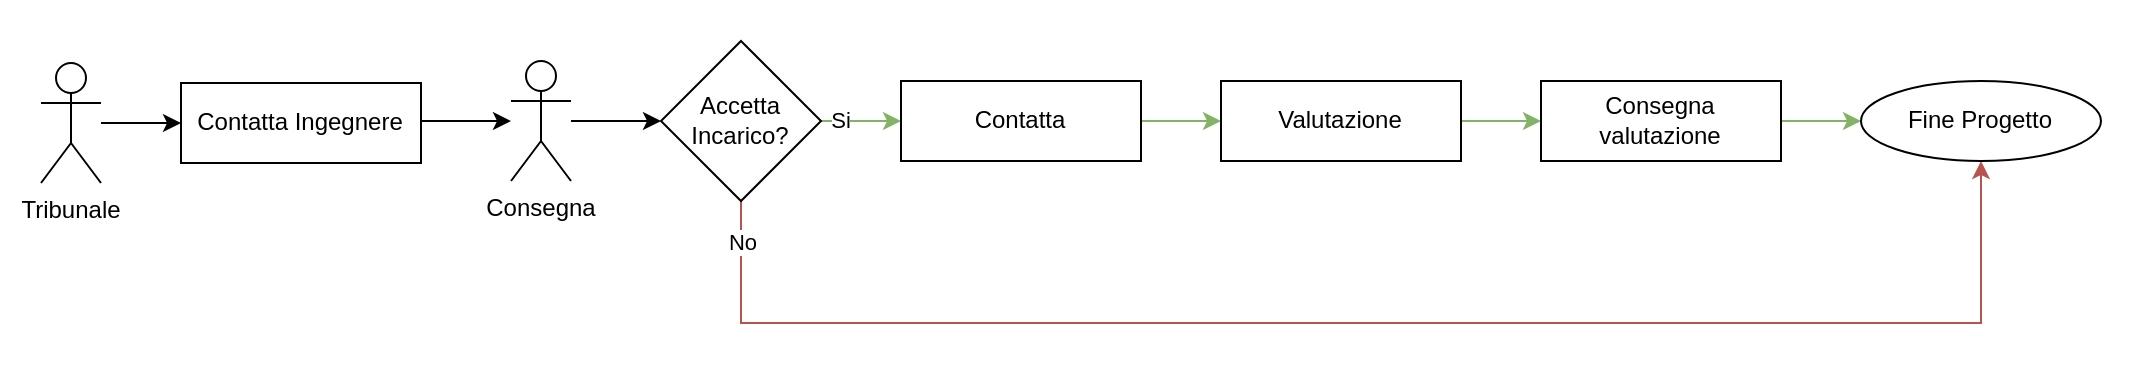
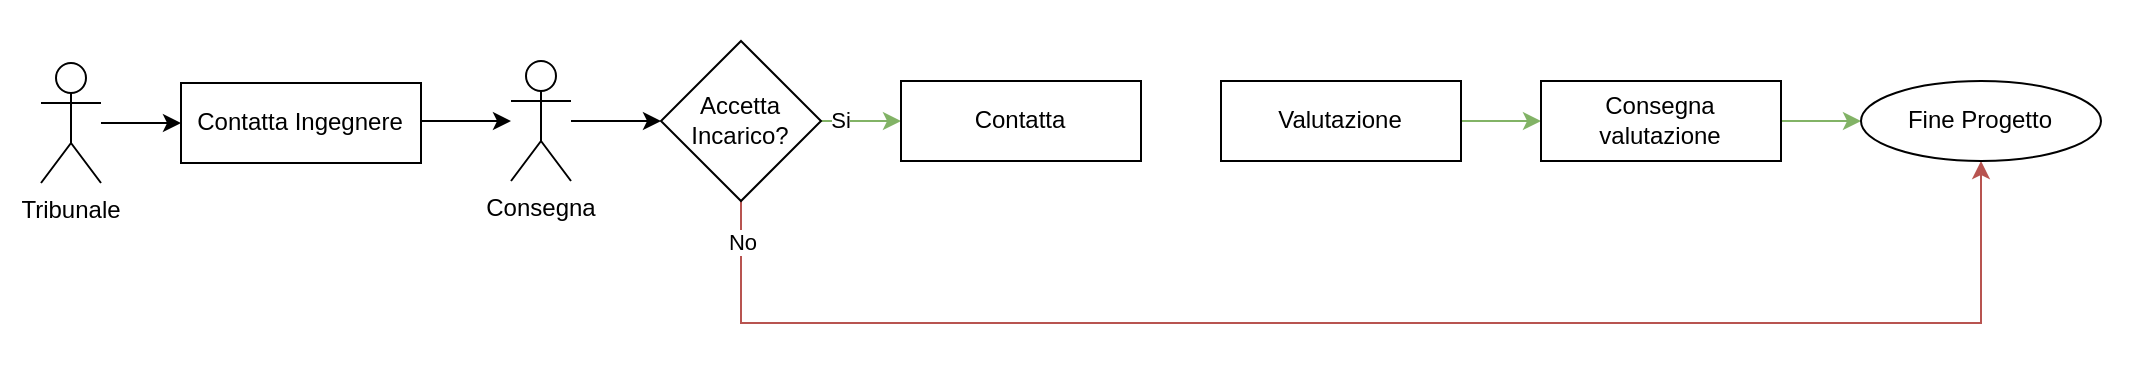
- <mxCell id="12" style="edgeStyle=orthogonalEdgeStyle;rounded=0;orthogonalLoop=1;jettySize=auto;html=1;fillColor=#d5e8d4;strokeColor=#82b366;" parent="1" source="13" target="15" edge="1"><mxGeometry relative="1" as="geometry" /></mxCell>
